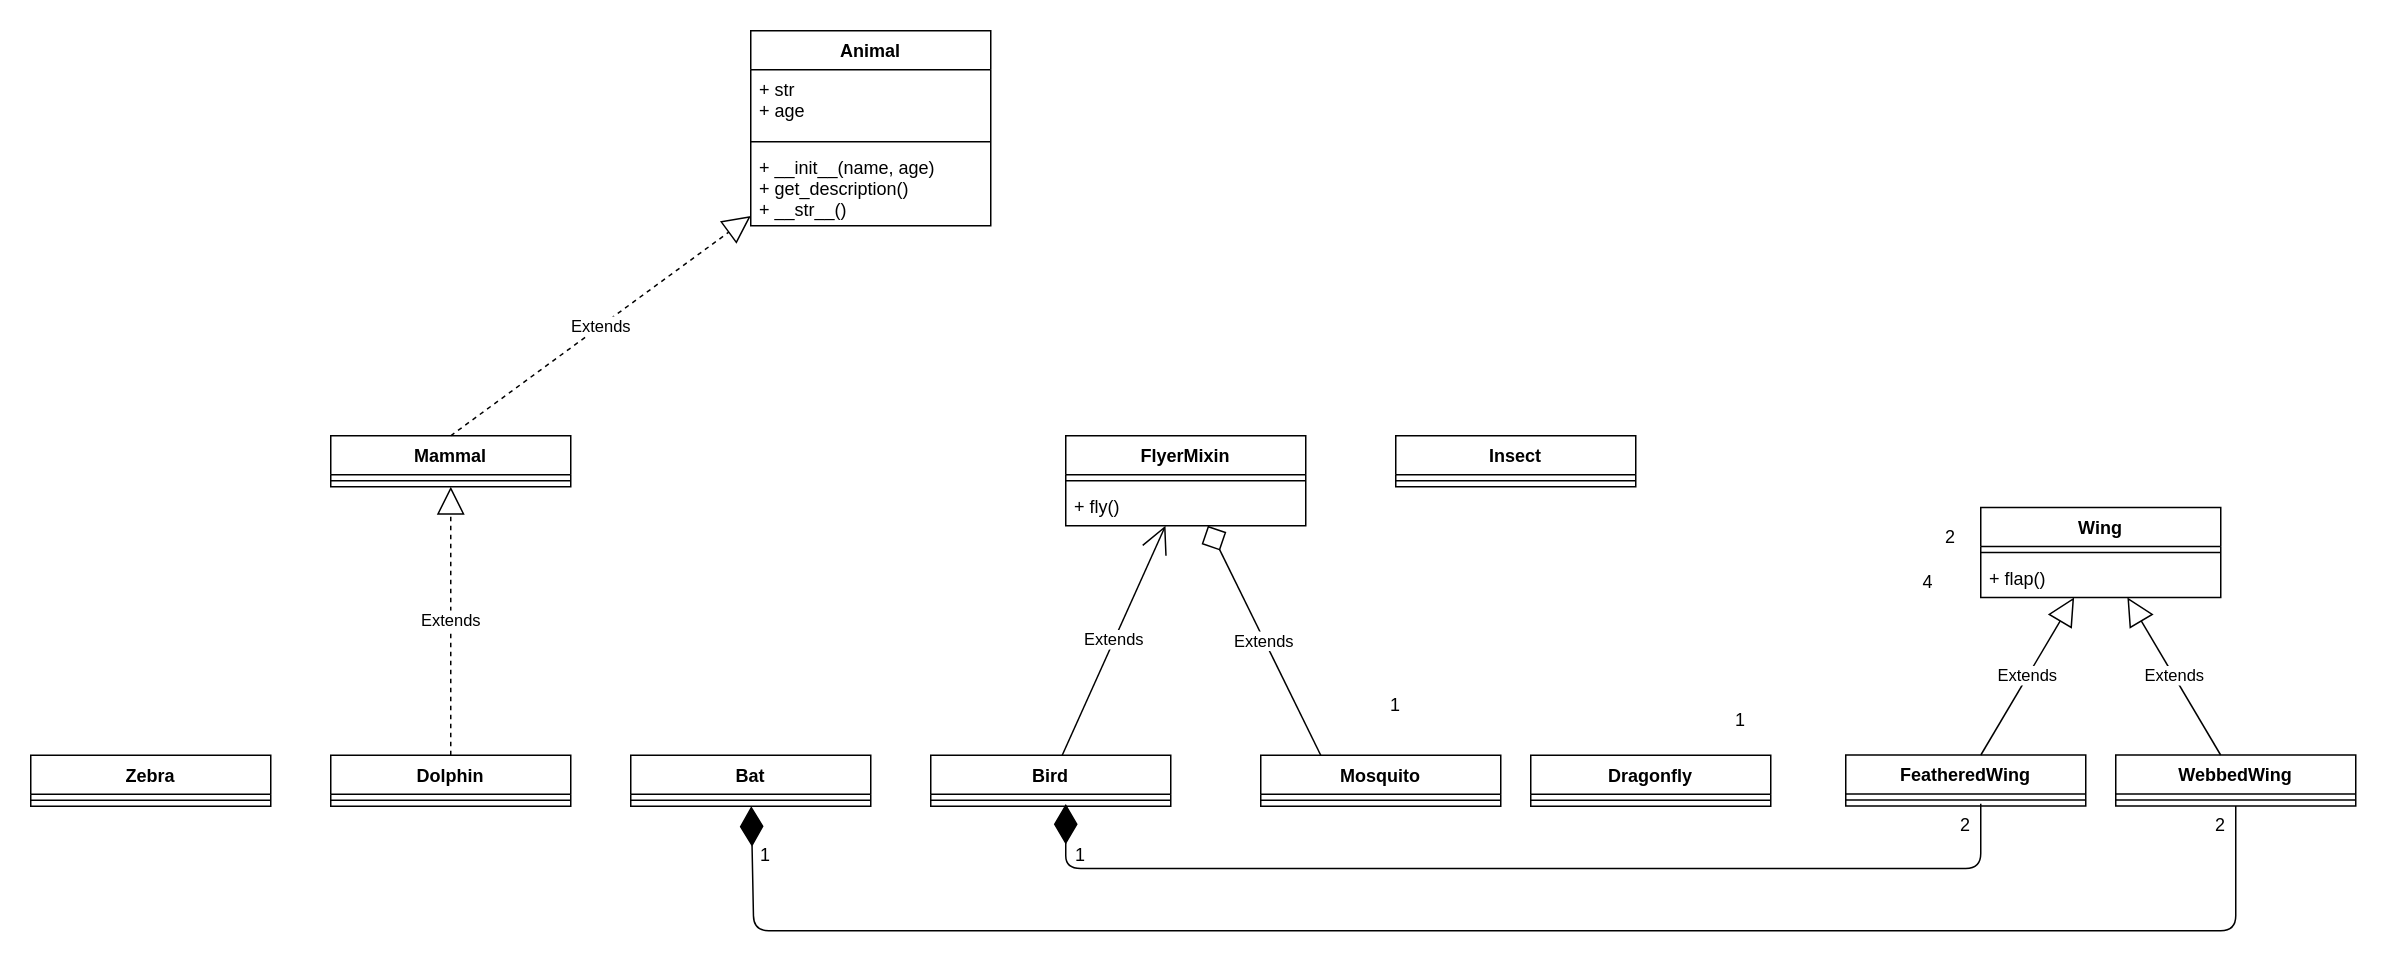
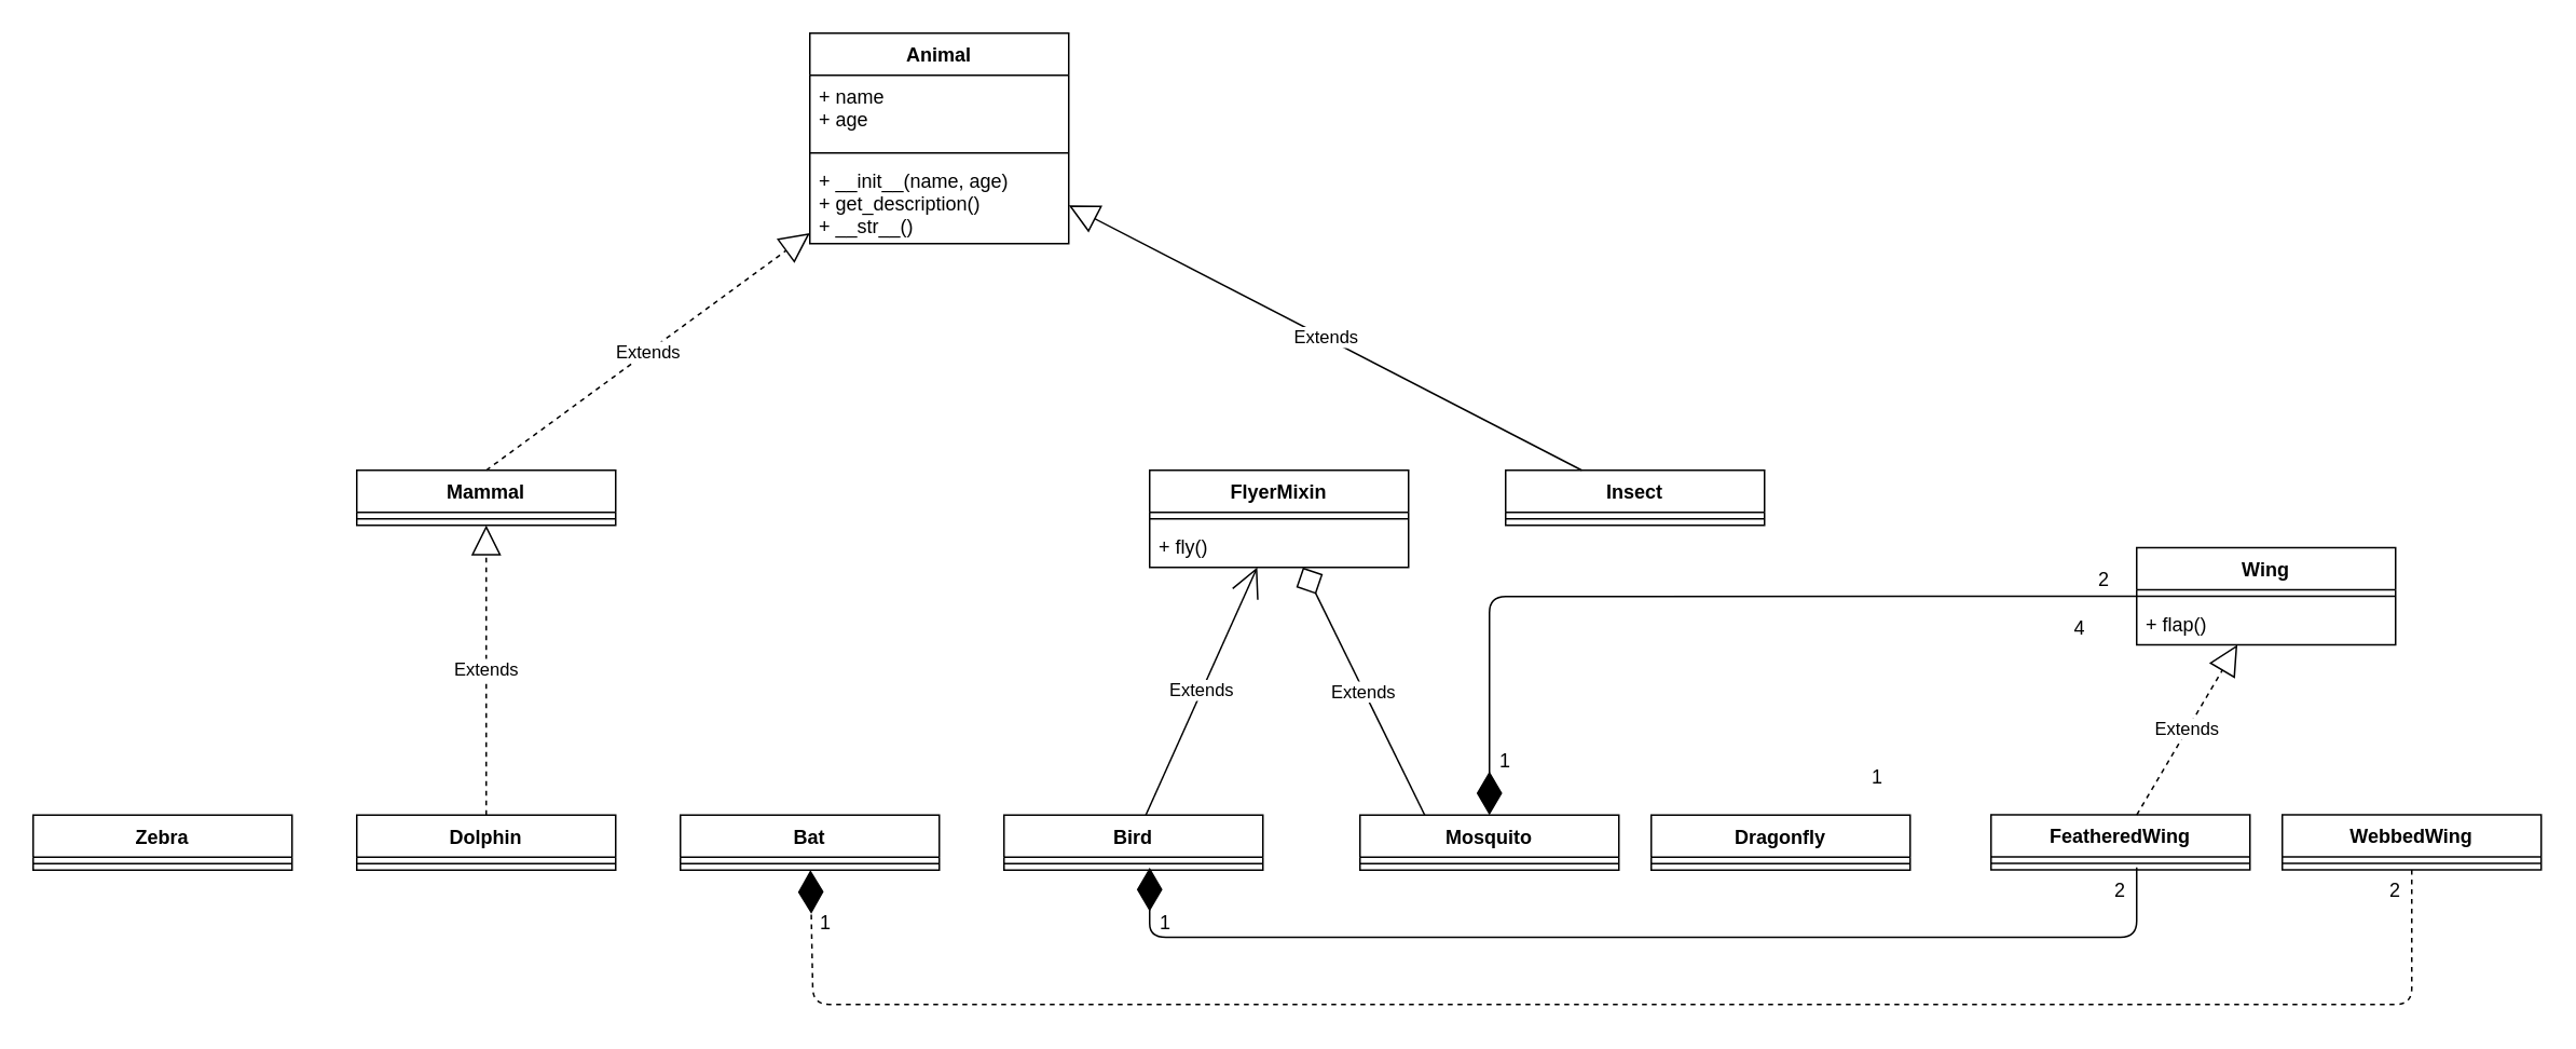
- <mxCell id="3" value="+ str&#10;+ age&#10;" style="text;strokeColor=none;fillColor=none;align=left;verticalAlign=top;spacingLeft=4;spacingRight=4;overflow=hidden;rotatable=0;points=[[0,0.5],[1,0.5]];portConstraint=eastwest;" vertex="1" parent="2"><mxGeometry y="26" width="160" height="44" as="geometry" /></mxCell>
+ <mxCell id="3" value="+ name&#10;+ age&#10;" style="text;strokeColor=none;fillColor=none;align=left;verticalAlign=top;spacingLeft=4;spacingRight=4;overflow=hidden;rotatable=0;points=[[0,0.5],[1,0.5]];portConstraint=eastwest;" vertex="1" parent="2"><mxGeometry y="26" width="160" height="44" as="geometry" /></mxCell>
+ <mxCell id="18" value="Extends" style="endArrow=block;endSize=16;endFill=0;html=1;" edge="1" parent="1" source="16" target="2"><mxGeometry width="160" relative="1" as="geometry"><mxPoint x="890" y="192" as="sourcePoint" /><mxPoint x="907.32" y="108" as="targetPoint" /></mxGeometry></mxCell>
+ <mxCell id="45" value="" style="endArrow=diamondThin;endFill=1;endSize=24;html=1;" edge="1" parent="1" source="21" target="40"><mxGeometry width="160" relative="1" as="geometry"><mxPoint x="1160" y="440" as="sourcePoint" /><mxPoint x="1320" y="440" as="targetPoint" /><Array as="points"><mxPoint x="920" y="368" /></Array></mxGeometry></mxCell>
- <mxCell id="33" value="Extends" style="endArrow=block;endSize=16;endFill=0;html=1;" edge="1" parent="1" source="31" target="21"><mxGeometry width="160" relative="1" as="geometry"><mxPoint x="1312.303" y="512.833" as="sourcePoint" /><mxPoint x="1388.289" y="407.833" as="targetPoint" /></mxGeometry></mxCell>
- <mxCell id="30" value="Extends" style="endArrow=block;endSize=16;endFill=0;html=1;" edge="1" parent="1" source="28" target="21"><mxGeometry width="160" relative="1" as="geometry"><mxPoint x="1400" y="567.833" as="sourcePoint" /><mxPoint x="1400" y="417.833" as="targetPoint" /></mxGeometry></mxCell>
+ <mxCell id="30" value="Extends" style="endArrow=block;endSize=16;endFill=0;html=1;dashed=1;" edge="1" parent="1" source="28" target="21"><mxGeometry width="160" relative="1" as="geometry"><mxPoint x="1400" y="567.833" as="sourcePoint" /><mxPoint x="1400" y="417.833" as="targetPoint" /></mxGeometry></mxCell>
- <mxCell id="35" value="" style="endArrow=diamondThin;endFill=1;endSize=24;html=1;" edge="1" parent="1" source="31" target="14"><mxGeometry width="160" relative="1" as="geometry"><mxPoint x="1330" y="549.333" as="sourcePoint" /><mxPoint x="800" y="549.5" as="targetPoint" /><Array as="points"><mxPoint x="1490" y="620" /><mxPoint x="502" y="620" /></Array></mxGeometry></mxCell>
+ <mxCell id="35" value="" style="endArrow=diamondThin;endFill=1;endSize=24;html=1;dashed=1;" edge="1" parent="1" source="31" target="14"><mxGeometry width="160" relative="1" as="geometry"><mxPoint x="1330" y="549.333" as="sourcePoint" /><mxPoint x="800" y="549.5" as="targetPoint" /><Array as="points"><mxPoint x="1490" y="620" /><mxPoint x="502" y="620" /></Array></mxGeometry></mxCell>
